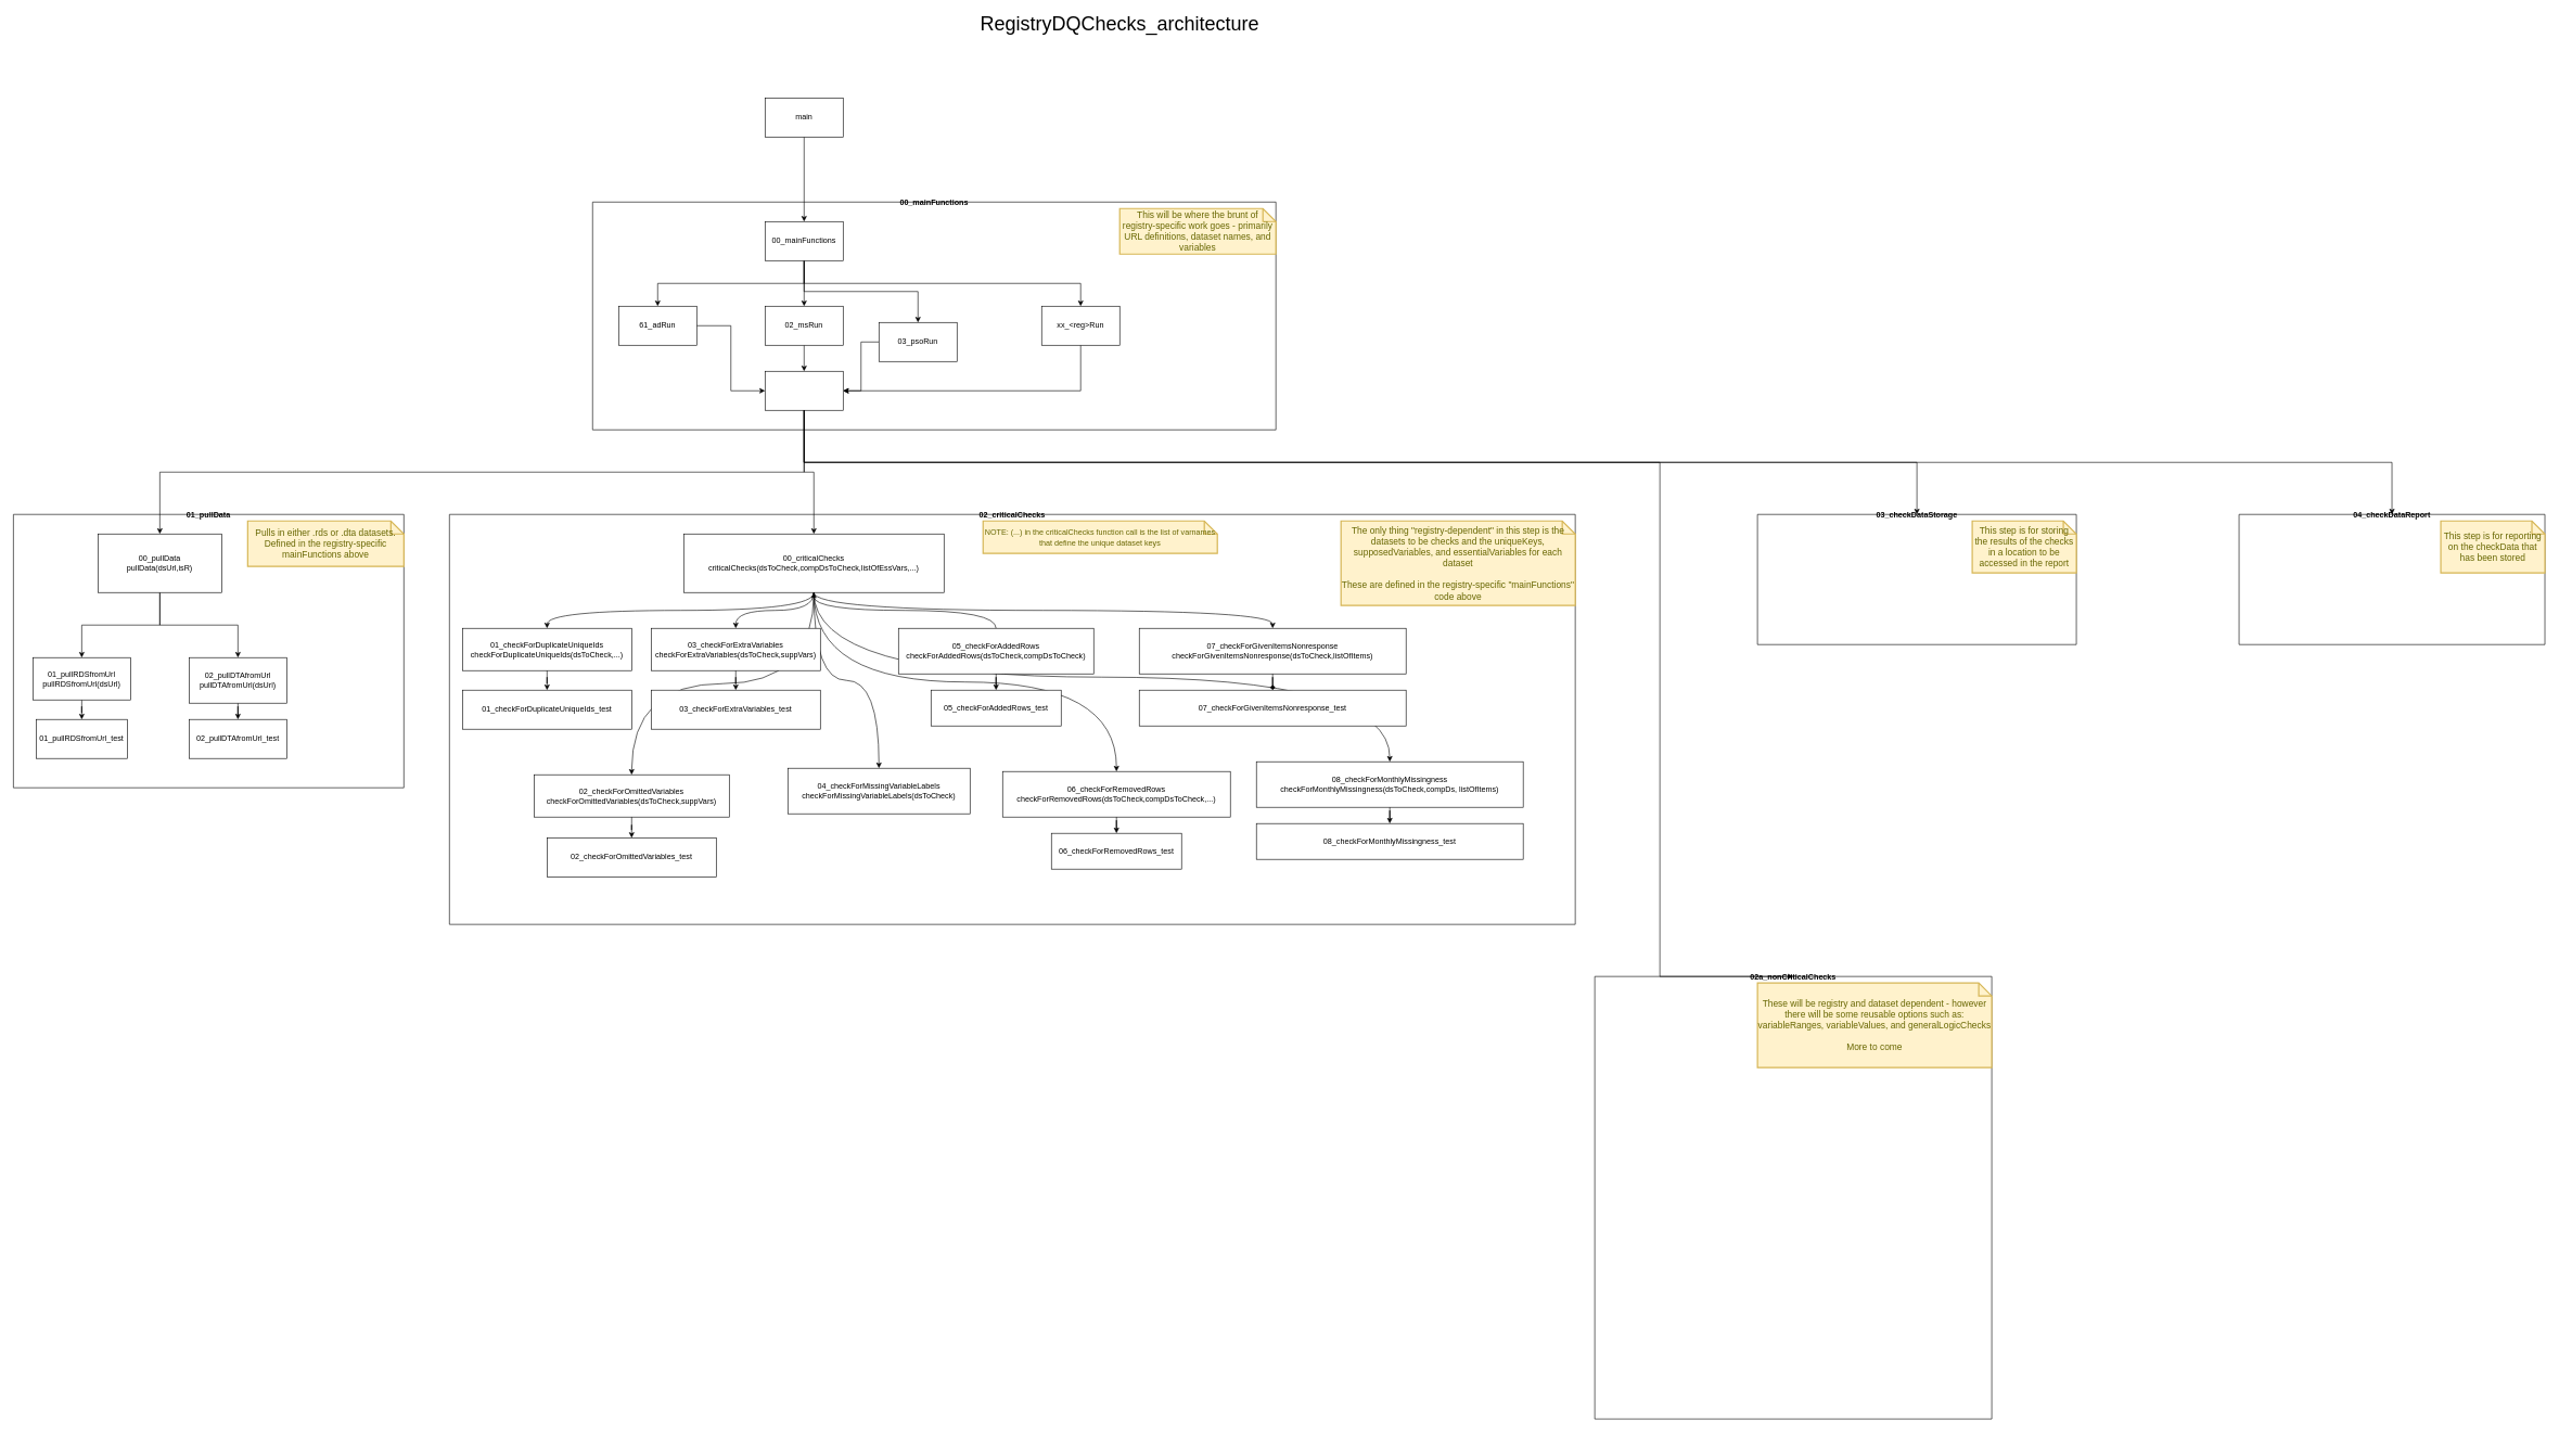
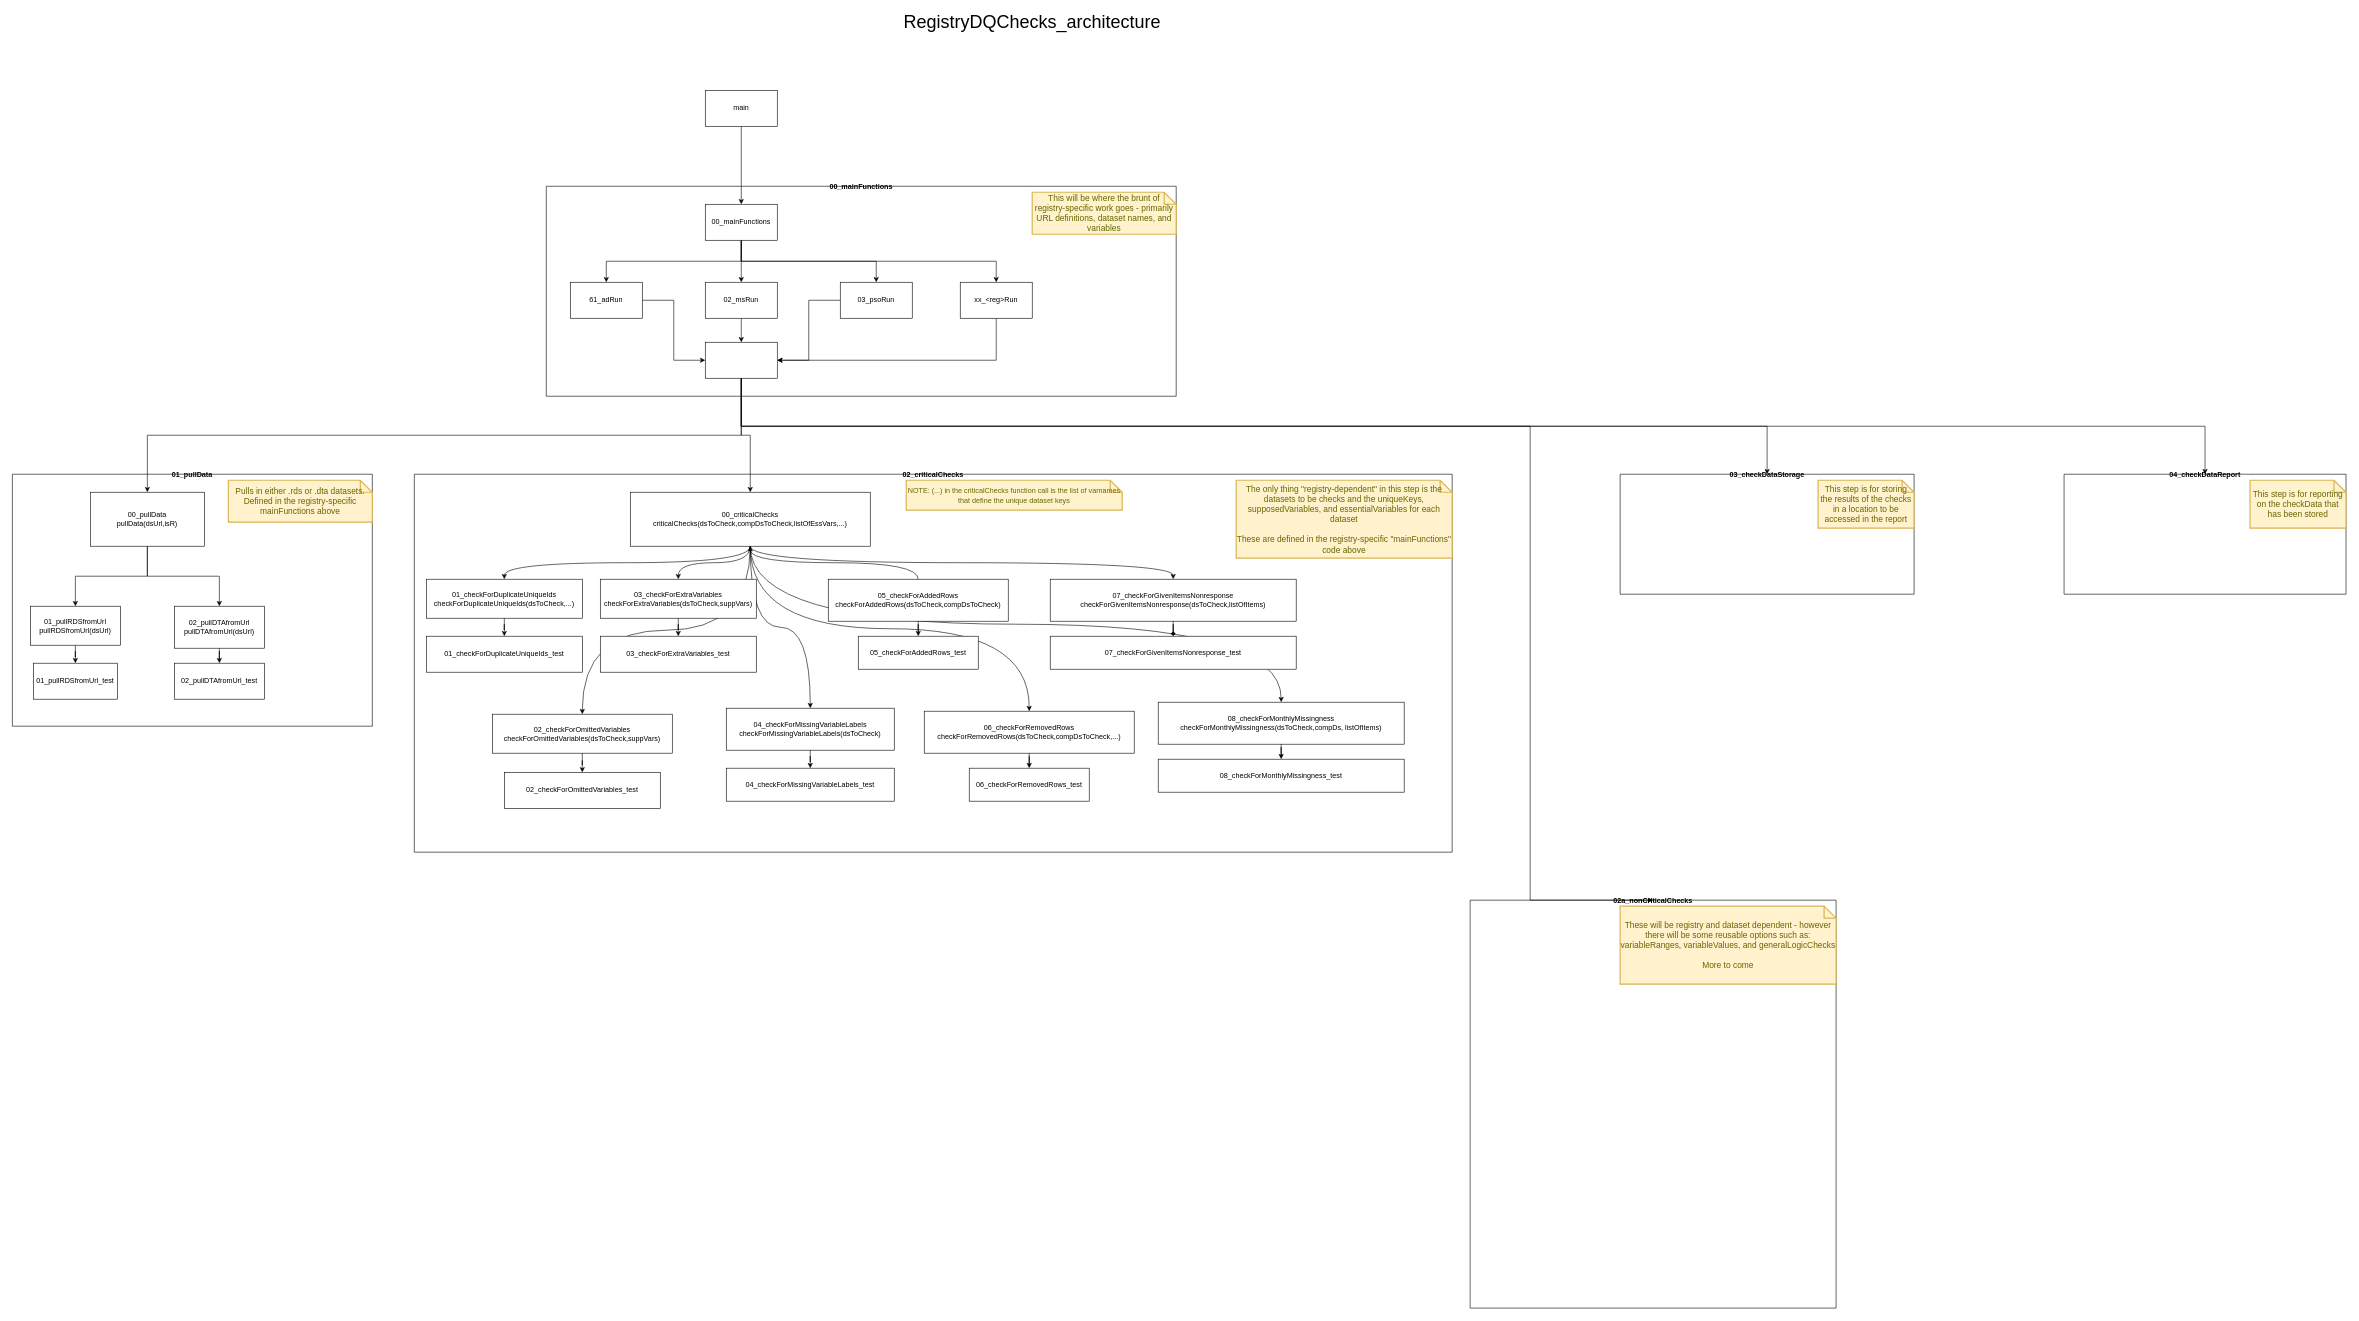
- <mxCell id="63" value="03_psoRun" style="rounded=0;whiteSpace=wrap;html=1;" vertex="1" parent="52"><mxGeometry x="440" y="185" width="120" height="60" as="geometry" /></mxCell>
+ <mxCell id="63" value="03_psoRun" style="rounded=0;whiteSpace=wrap;html=1;" vertex="1" parent="52"><mxGeometry x="490" y="160" width="120" height="60" as="geometry" /></mxCell>
+ <mxCell id="29" style="edgeStyle=orthogonalEdgeStyle;rounded=0;orthogonalLoop=1;jettySize=auto;html=1;entryX=0.5;entryY=0;entryDx=0;entryDy=0;" parent="15" source="26" target="28" edge="1"><mxGeometry relative="1" as="geometry" /></mxCell>
+ <mxCell id="28" value="&lt;div&gt;04_checkForMissingVariableLabels_test&lt;/div&gt;" style="rounded=0;whiteSpace=wrap;html=1;" parent="15" vertex="1"><mxGeometry x="520" y="490" width="280" height="55" as="geometry" /></mxCell>
